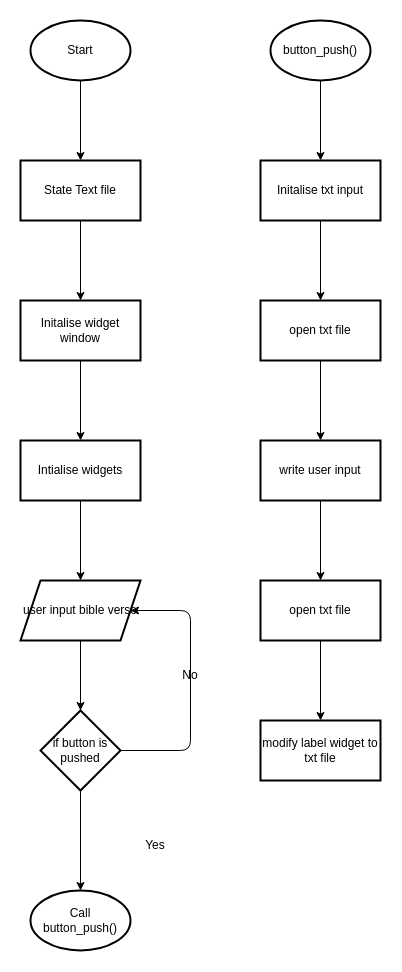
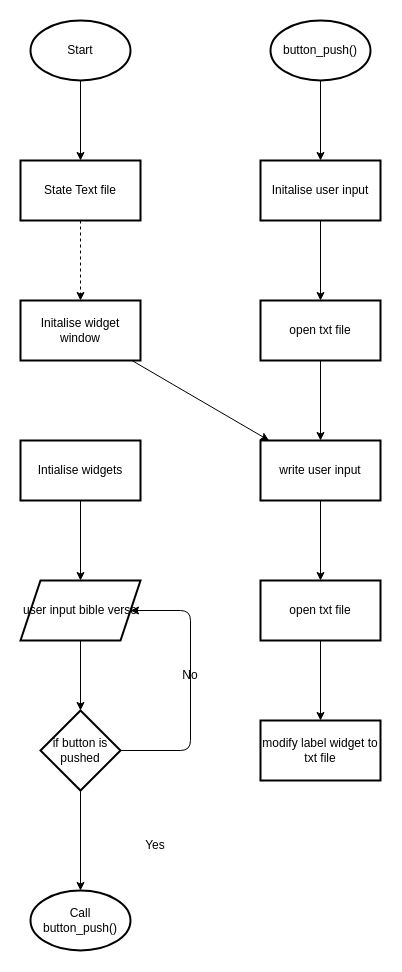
- <mxCell id="15" value="Initalise txt input" style="whiteSpace=wrap;html=1;strokeWidth=2;" parent="1" vertex="1"><mxGeometry x="260" y="160" width="120" height="60" as="geometry" /></mxCell>
+ <mxCell id="15" value="Initalise user input" style="whiteSpace=wrap;html=1;strokeWidth=2;" parent="1" vertex="1"><mxGeometry x="260" y="160" width="120" height="60" as="geometry" /></mxCell>
- <mxCell id="4" value="" style="edgeStyle=none;html=1;" parent="1" source="5" target="7" edge="1"><mxGeometry relative="1" as="geometry" /></mxCell>
+ <mxCell id="4" value="" style="edgeStyle=none;html=1;dashed=1;" parent="1" source="5" target="7" edge="1"><mxGeometry relative="1" as="geometry" /></mxCell>
- <mxCell id="6" value="" style="edgeStyle=none;html=1;" parent="1" source="7" target="9" edge="1"><mxGeometry relative="1" as="geometry" /></mxCell>
+ <mxCell id="6" value="" style="edgeStyle=none;html=1;" parent="1" source="7" target="22" edge="1"><mxGeometry relative="1" as="geometry" /></mxCell>
